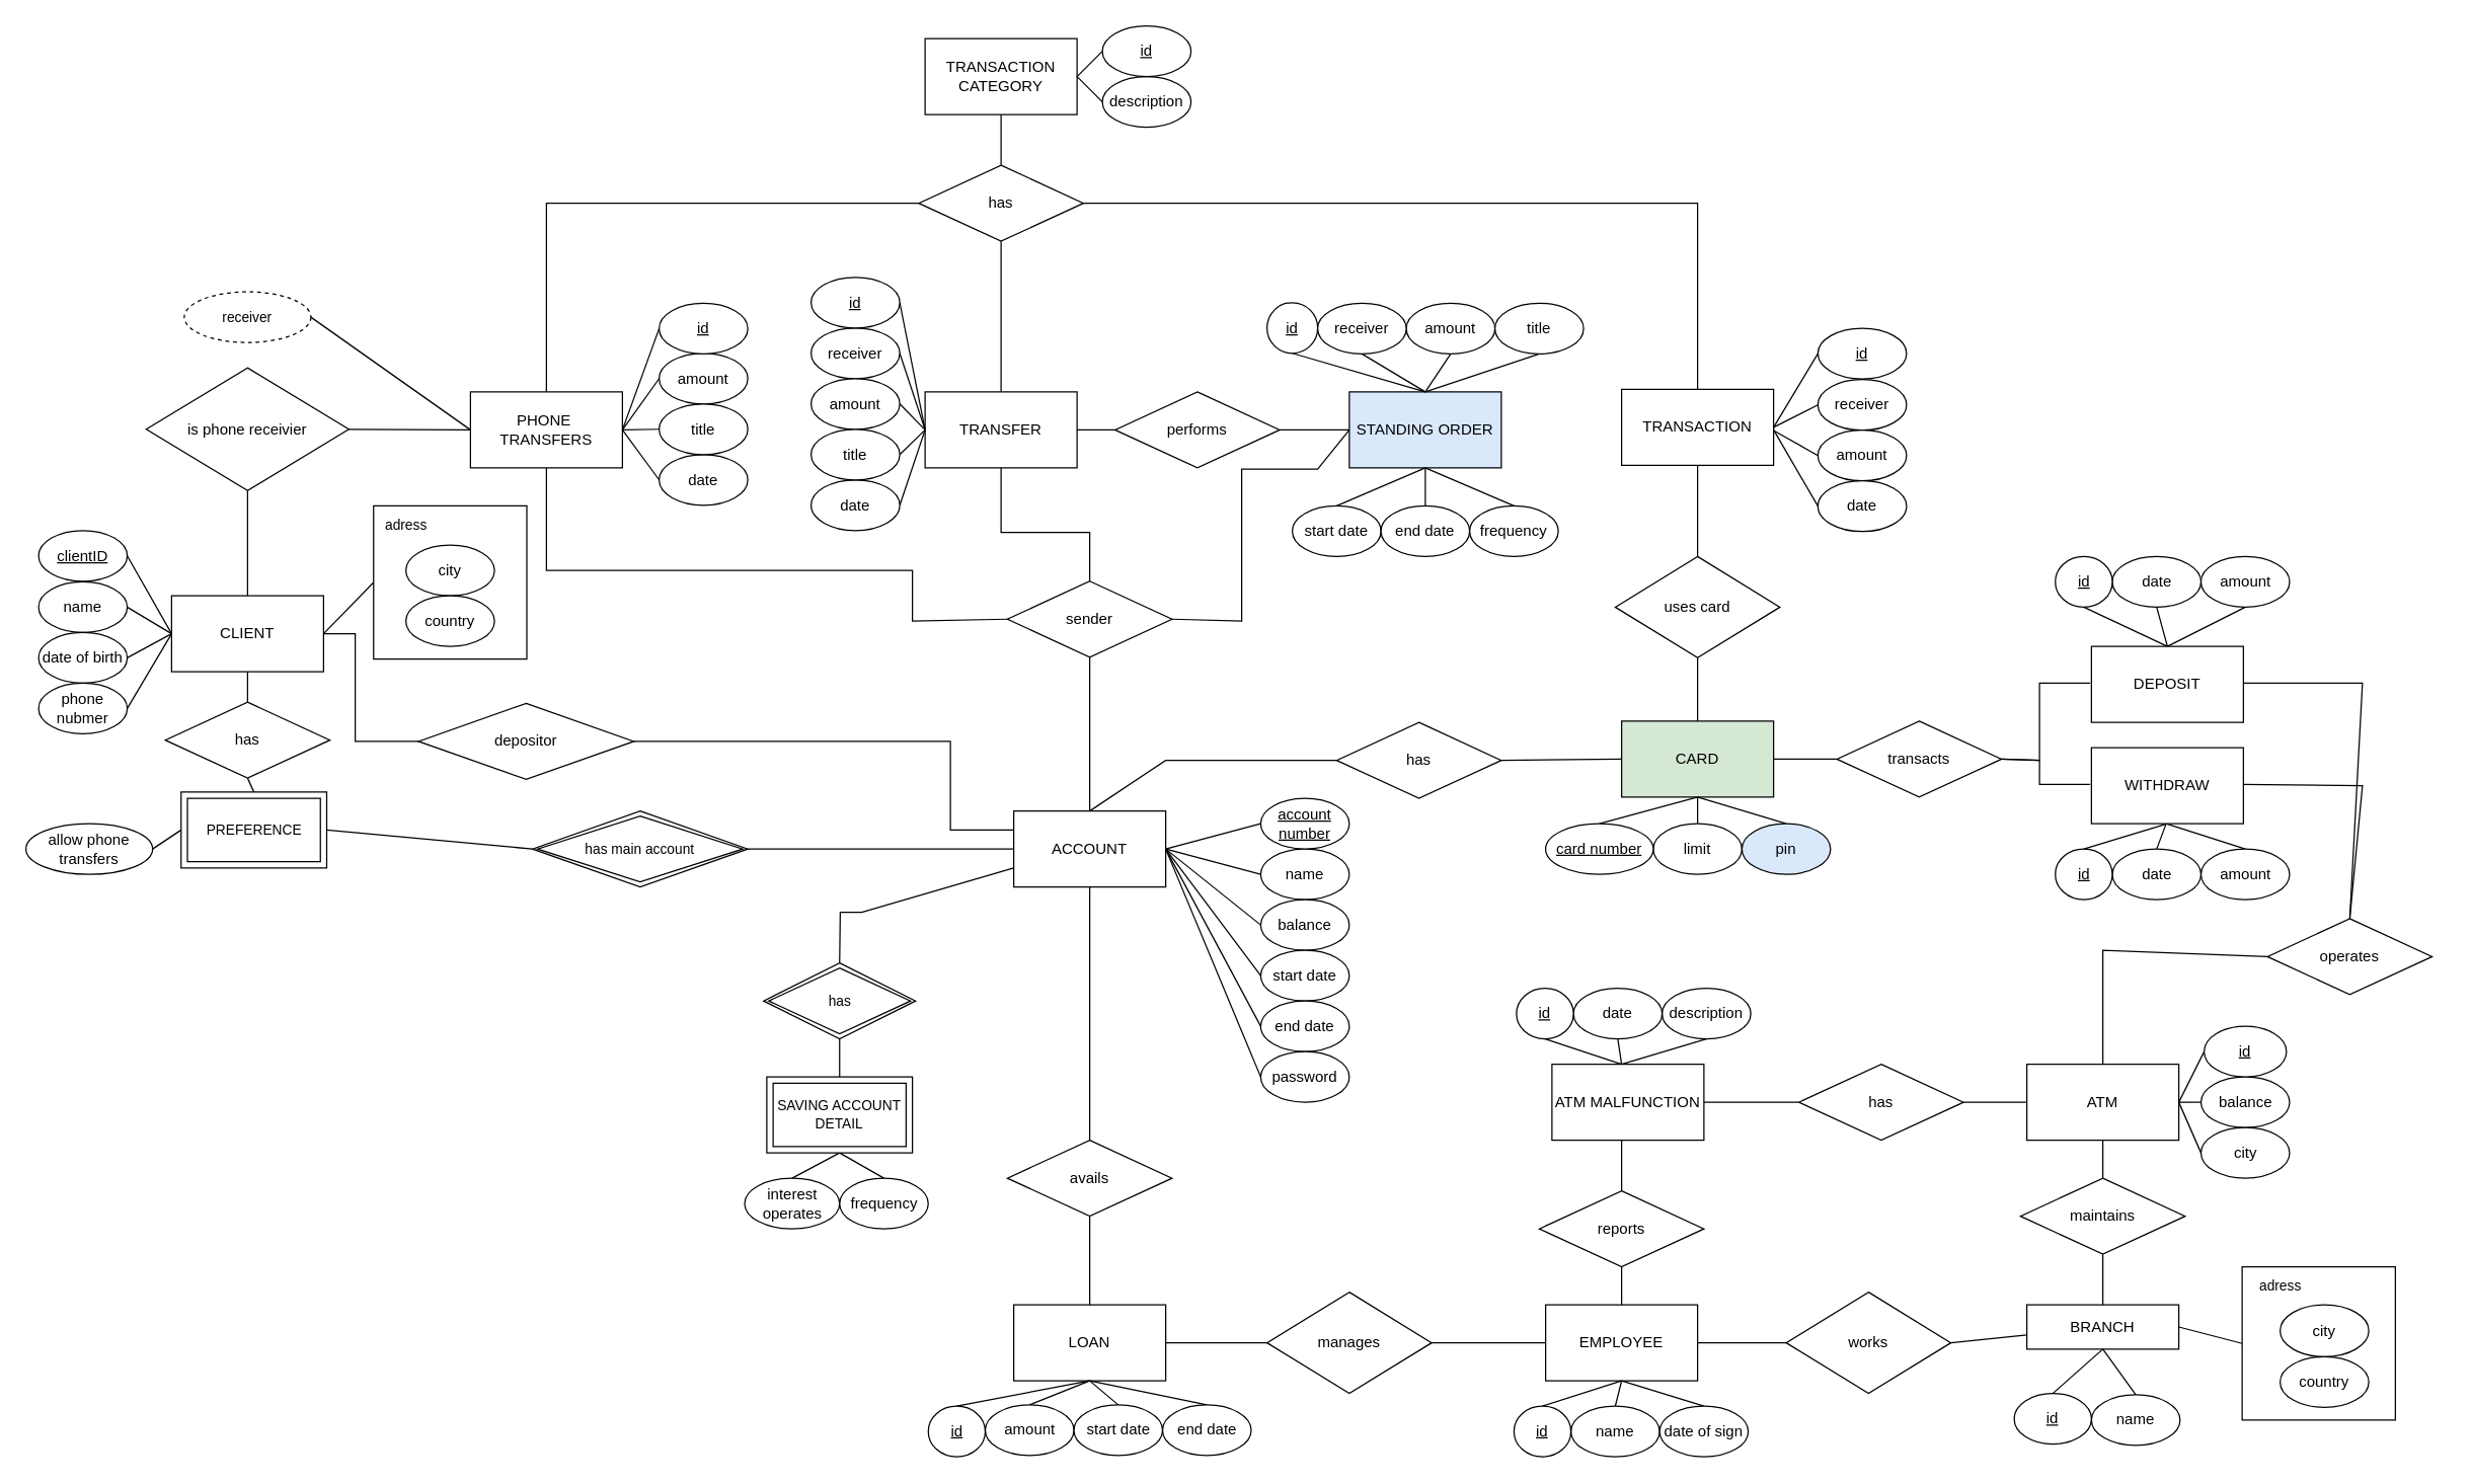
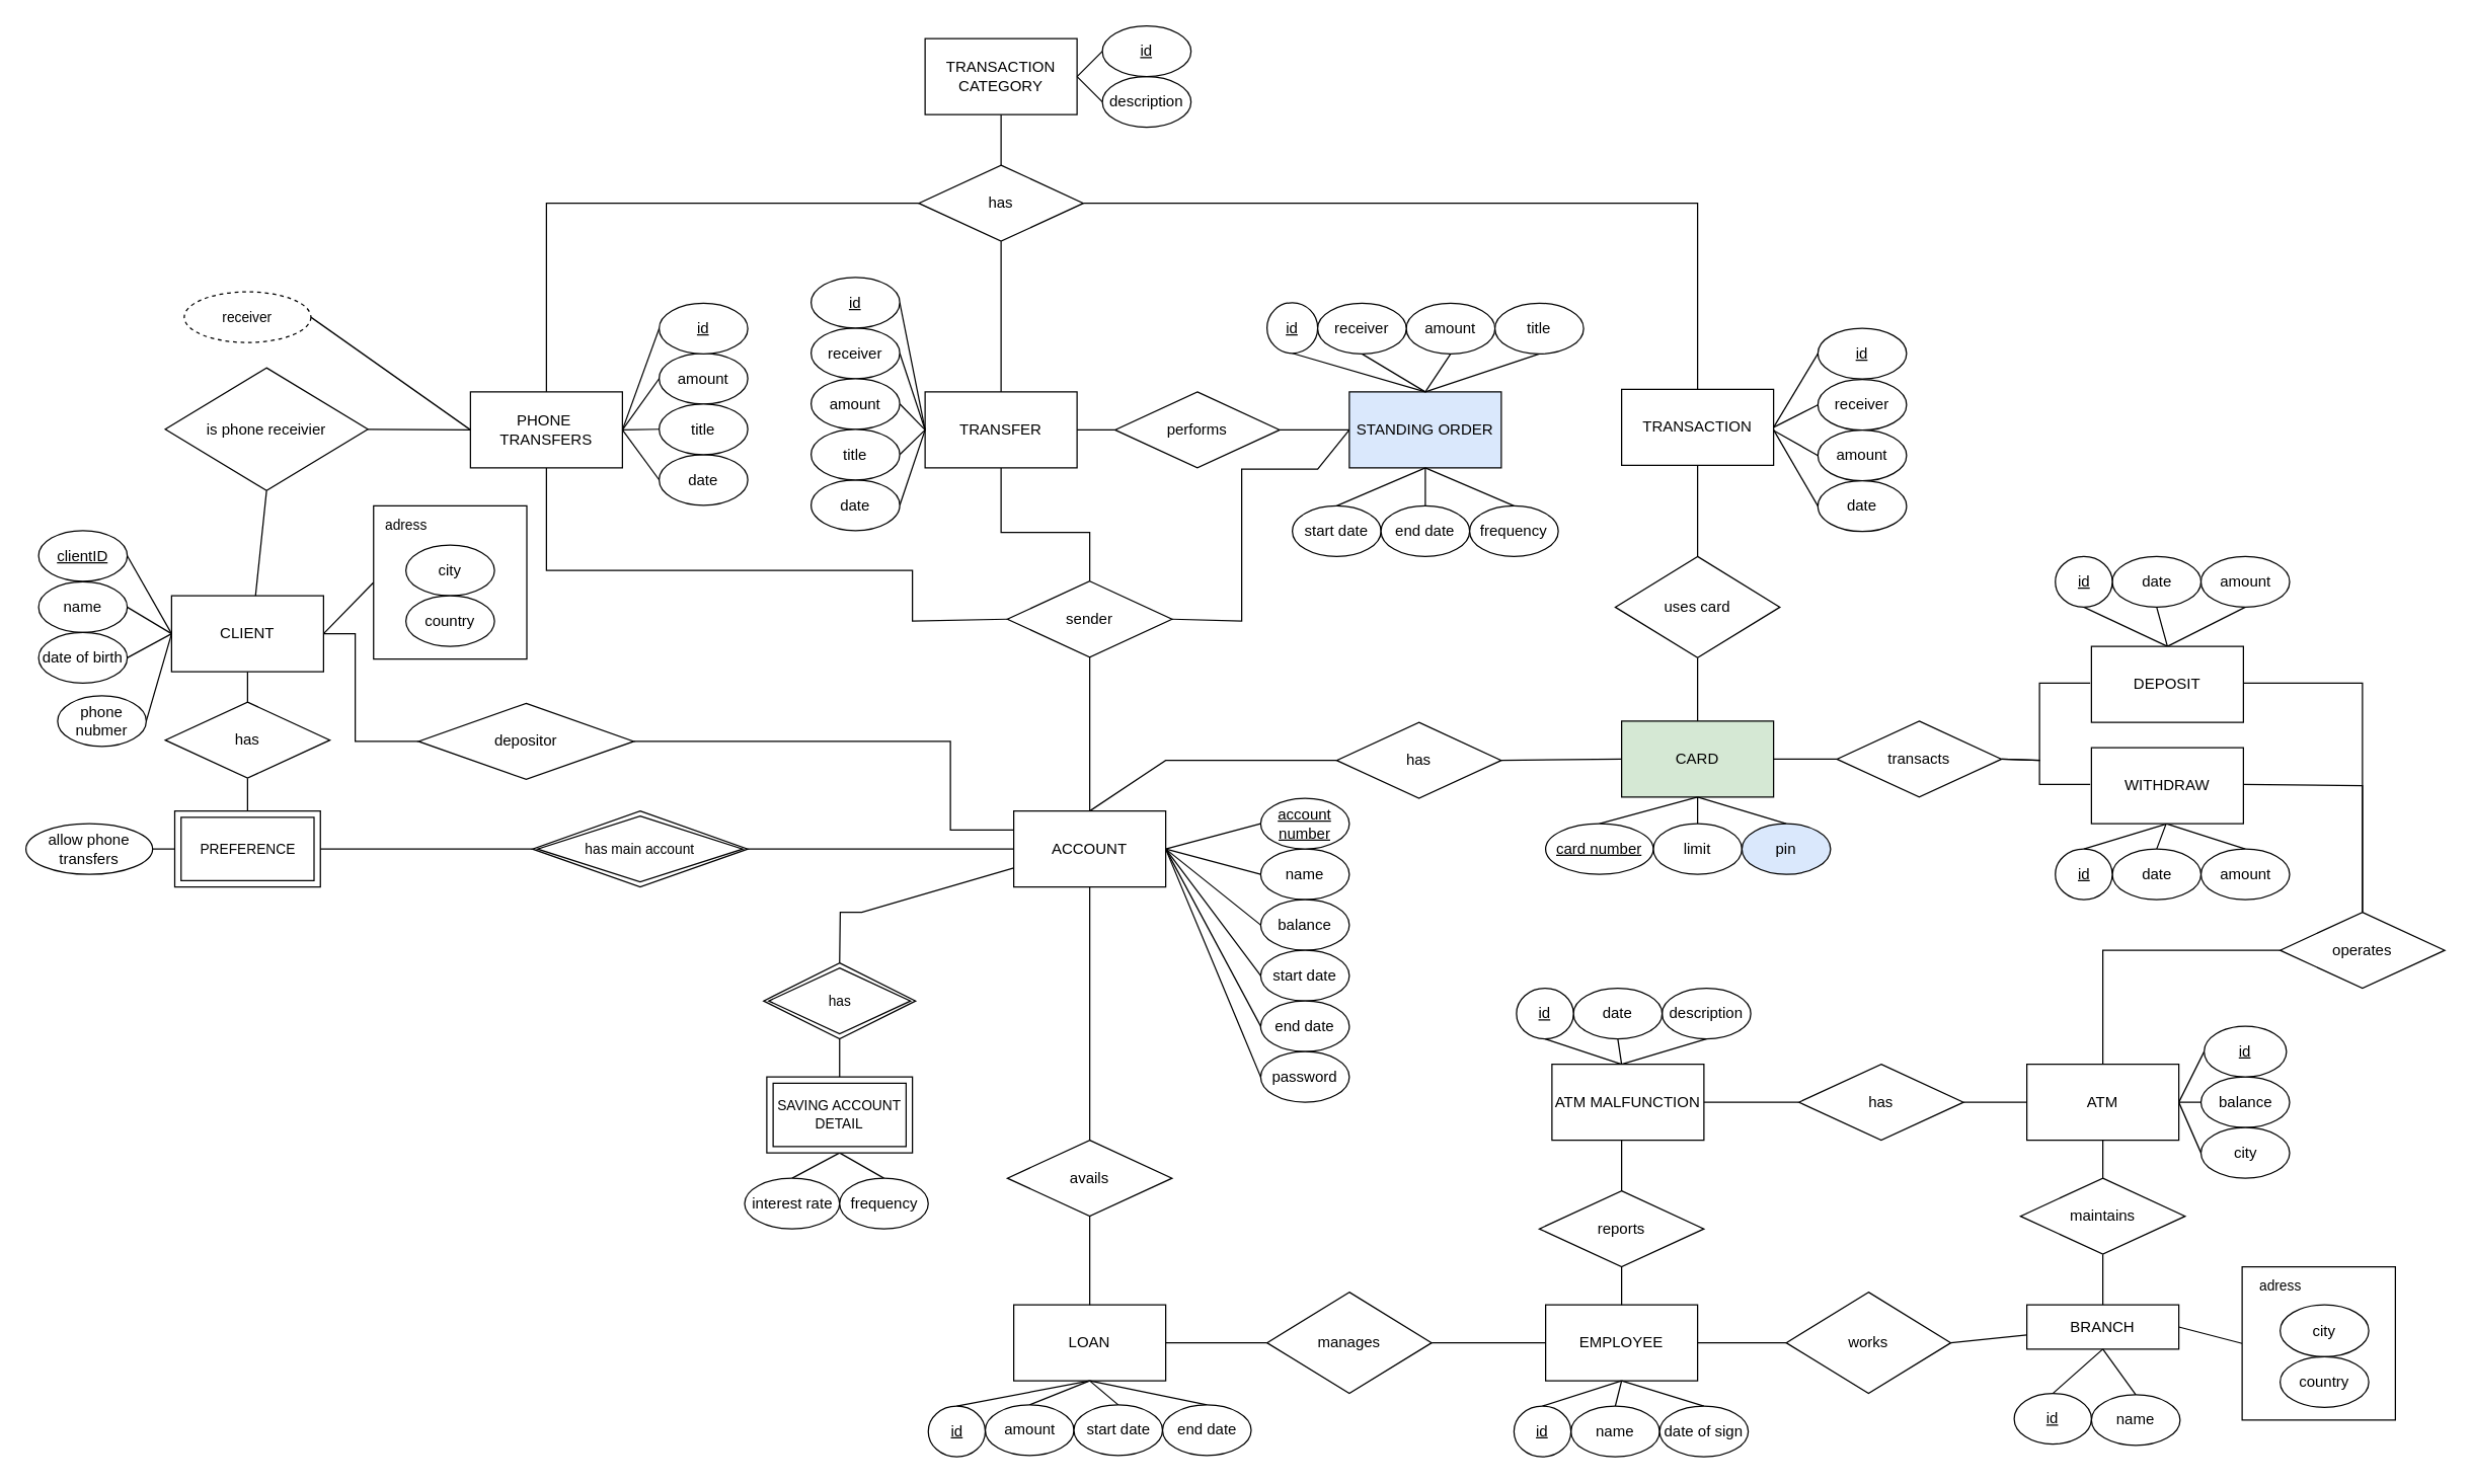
- <mxCell id="104" value="is phone receivier" style="rhombus;whiteSpace=wrap;html=1;" parent="1" vertex="1"><mxGeometry x="115" y="290" width="160" height="97" as="geometry" /></mxCell>
+ <mxCell id="104" value="is phone receivier" style="rhombus;whiteSpace=wrap;html=1;" parent="1" vertex="1"><mxGeometry x="130" y="290" width="160" height="97" as="geometry" /></mxCell>
- <mxCell id="165" value="phone nubmer" style="ellipse;whiteSpace=wrap;html=1;" parent="1" vertex="1"><mxGeometry x="30" y="539" width="70" height="40" as="geometry" /></mxCell>
+ <mxCell id="165" value="phone nubmer" style="ellipse;whiteSpace=wrap;html=1;" parent="1" vertex="1"><mxGeometry x="45" y="549" width="70" height="40" as="geometry" /></mxCell>
- <mxCell id="174" value="PREFERENCE" style="shape=ext;margin=3;double=1;whiteSpace=wrap;html=1;align=center;shadow=0;strokeColor=default;fontFamily=Helvetica;fontSize=11;fontColor=default;" parent="1" vertex="1"><mxGeometry x="142.5" y="625" width="115" height="60" as="geometry" /></mxCell>
+ <mxCell id="174" value="PREFERENCE" style="shape=ext;margin=3;double=1;whiteSpace=wrap;html=1;align=center;shadow=0;strokeColor=default;fontFamily=Helvetica;fontSize=11;fontColor=default;" parent="1" vertex="1"><mxGeometry x="137.5" y="640" width="115" height="60" as="geometry" /></mxCell>
- <mxCell id="118" value="operates" style="rhombus;whiteSpace=wrap;html=1;" parent="1" vertex="1"><mxGeometry x="1790" y="725" width="130" height="60" as="geometry" /></mxCell>
+ <mxCell id="118" value="operates" style="rhombus;whiteSpace=wrap;html=1;" parent="1" vertex="1"><mxGeometry x="1800" y="720" width="130" height="60" as="geometry" /></mxCell>
- <mxCell id="161" value="interest operates" style="ellipse;whiteSpace=wrap;html=1;" parent="1" vertex="1"><mxGeometry x="587.5" y="930" width="75" height="40" as="geometry" /></mxCell>
+ <mxCell id="161" value="interest rate" style="ellipse;whiteSpace=wrap;html=1;" parent="1" vertex="1"><mxGeometry x="587.5" y="930" width="75" height="40" as="geometry" /></mxCell>
